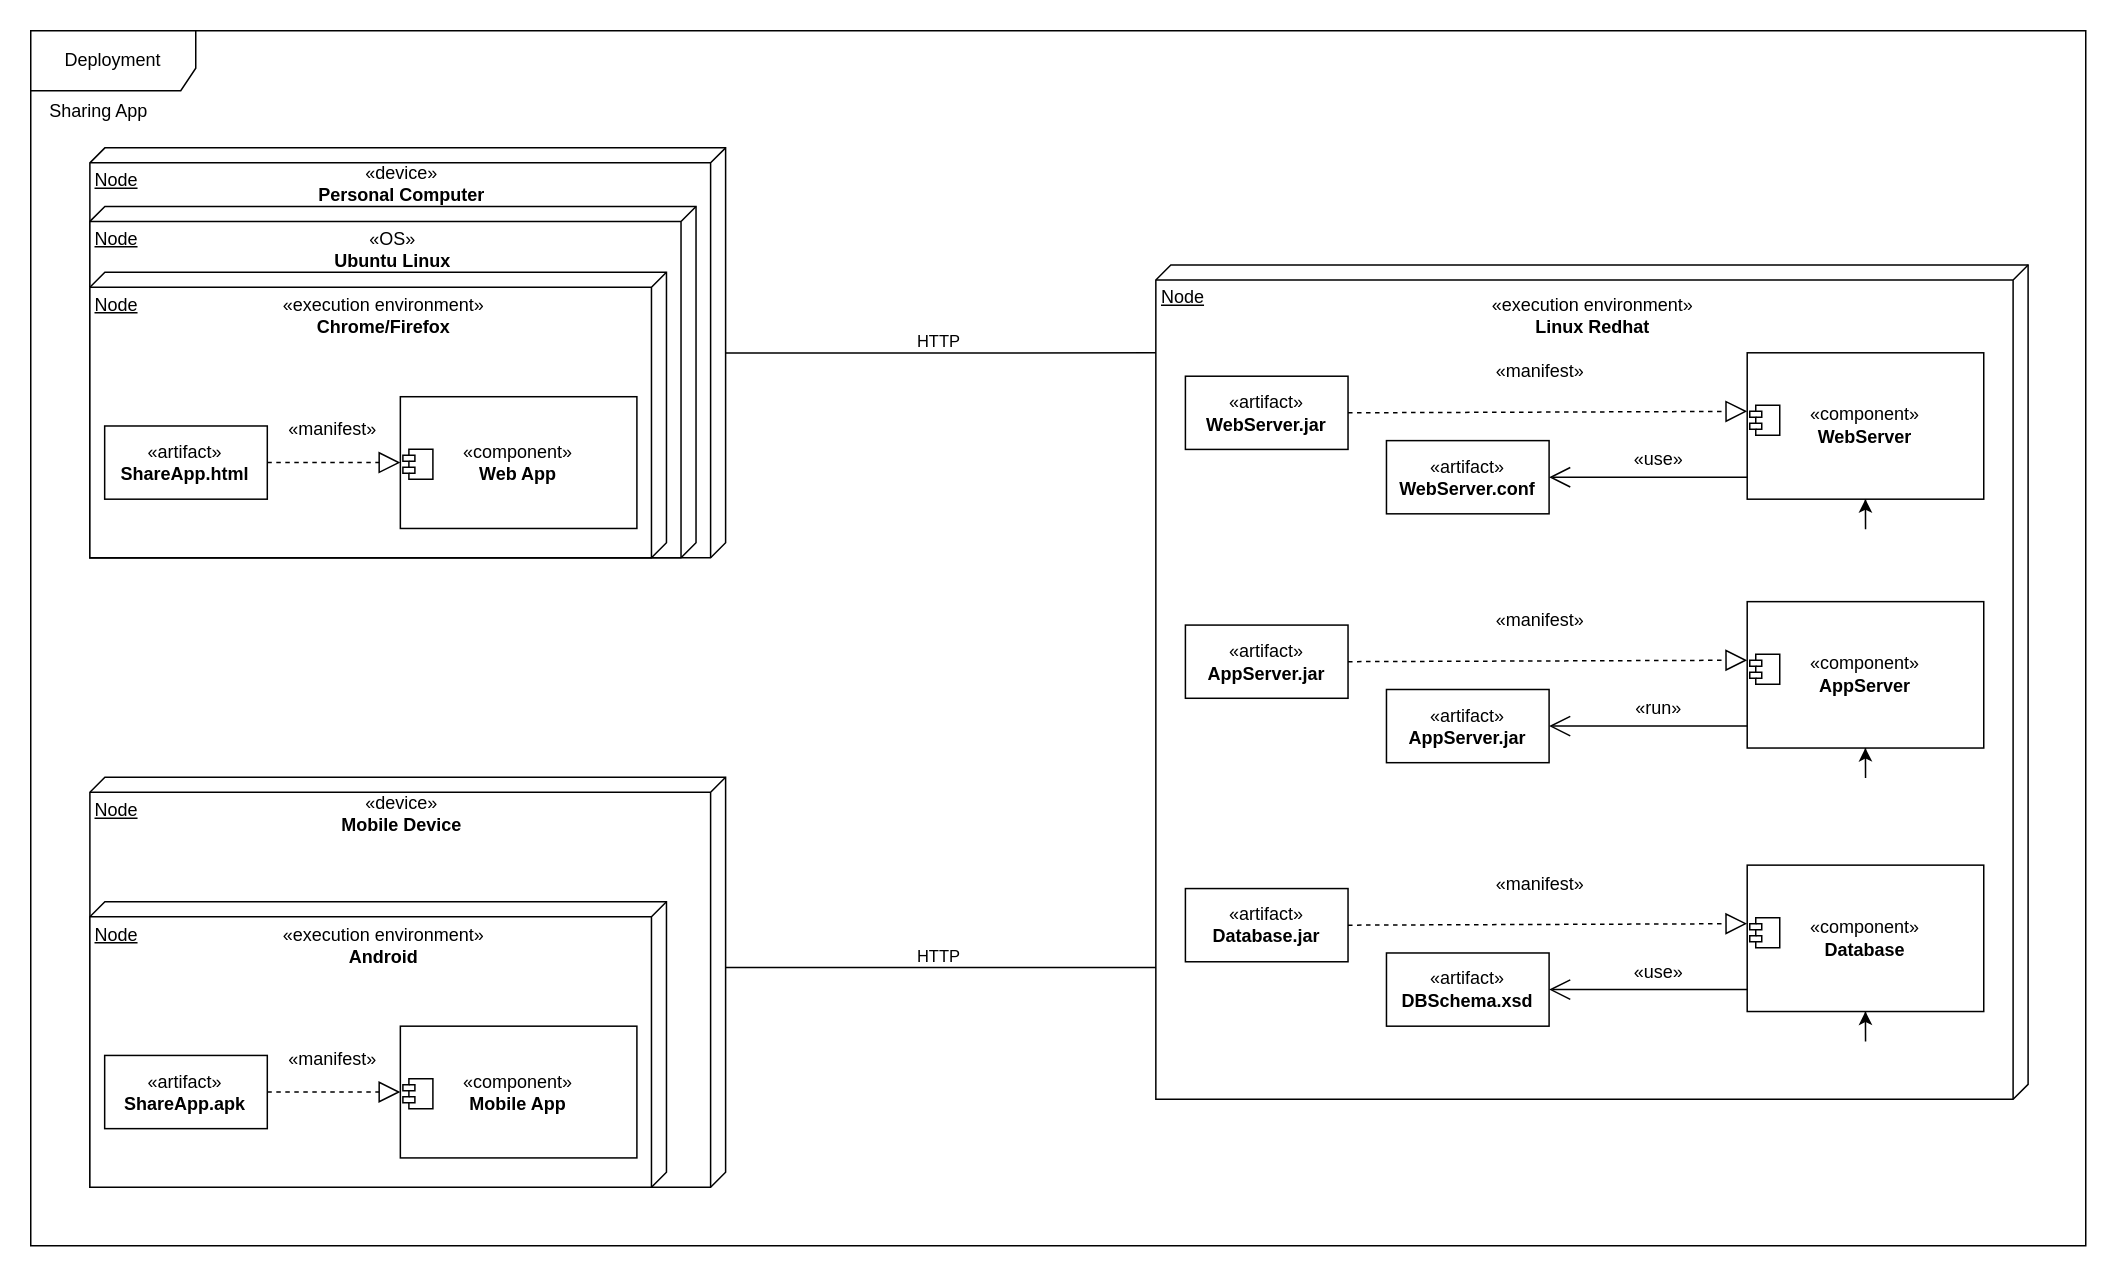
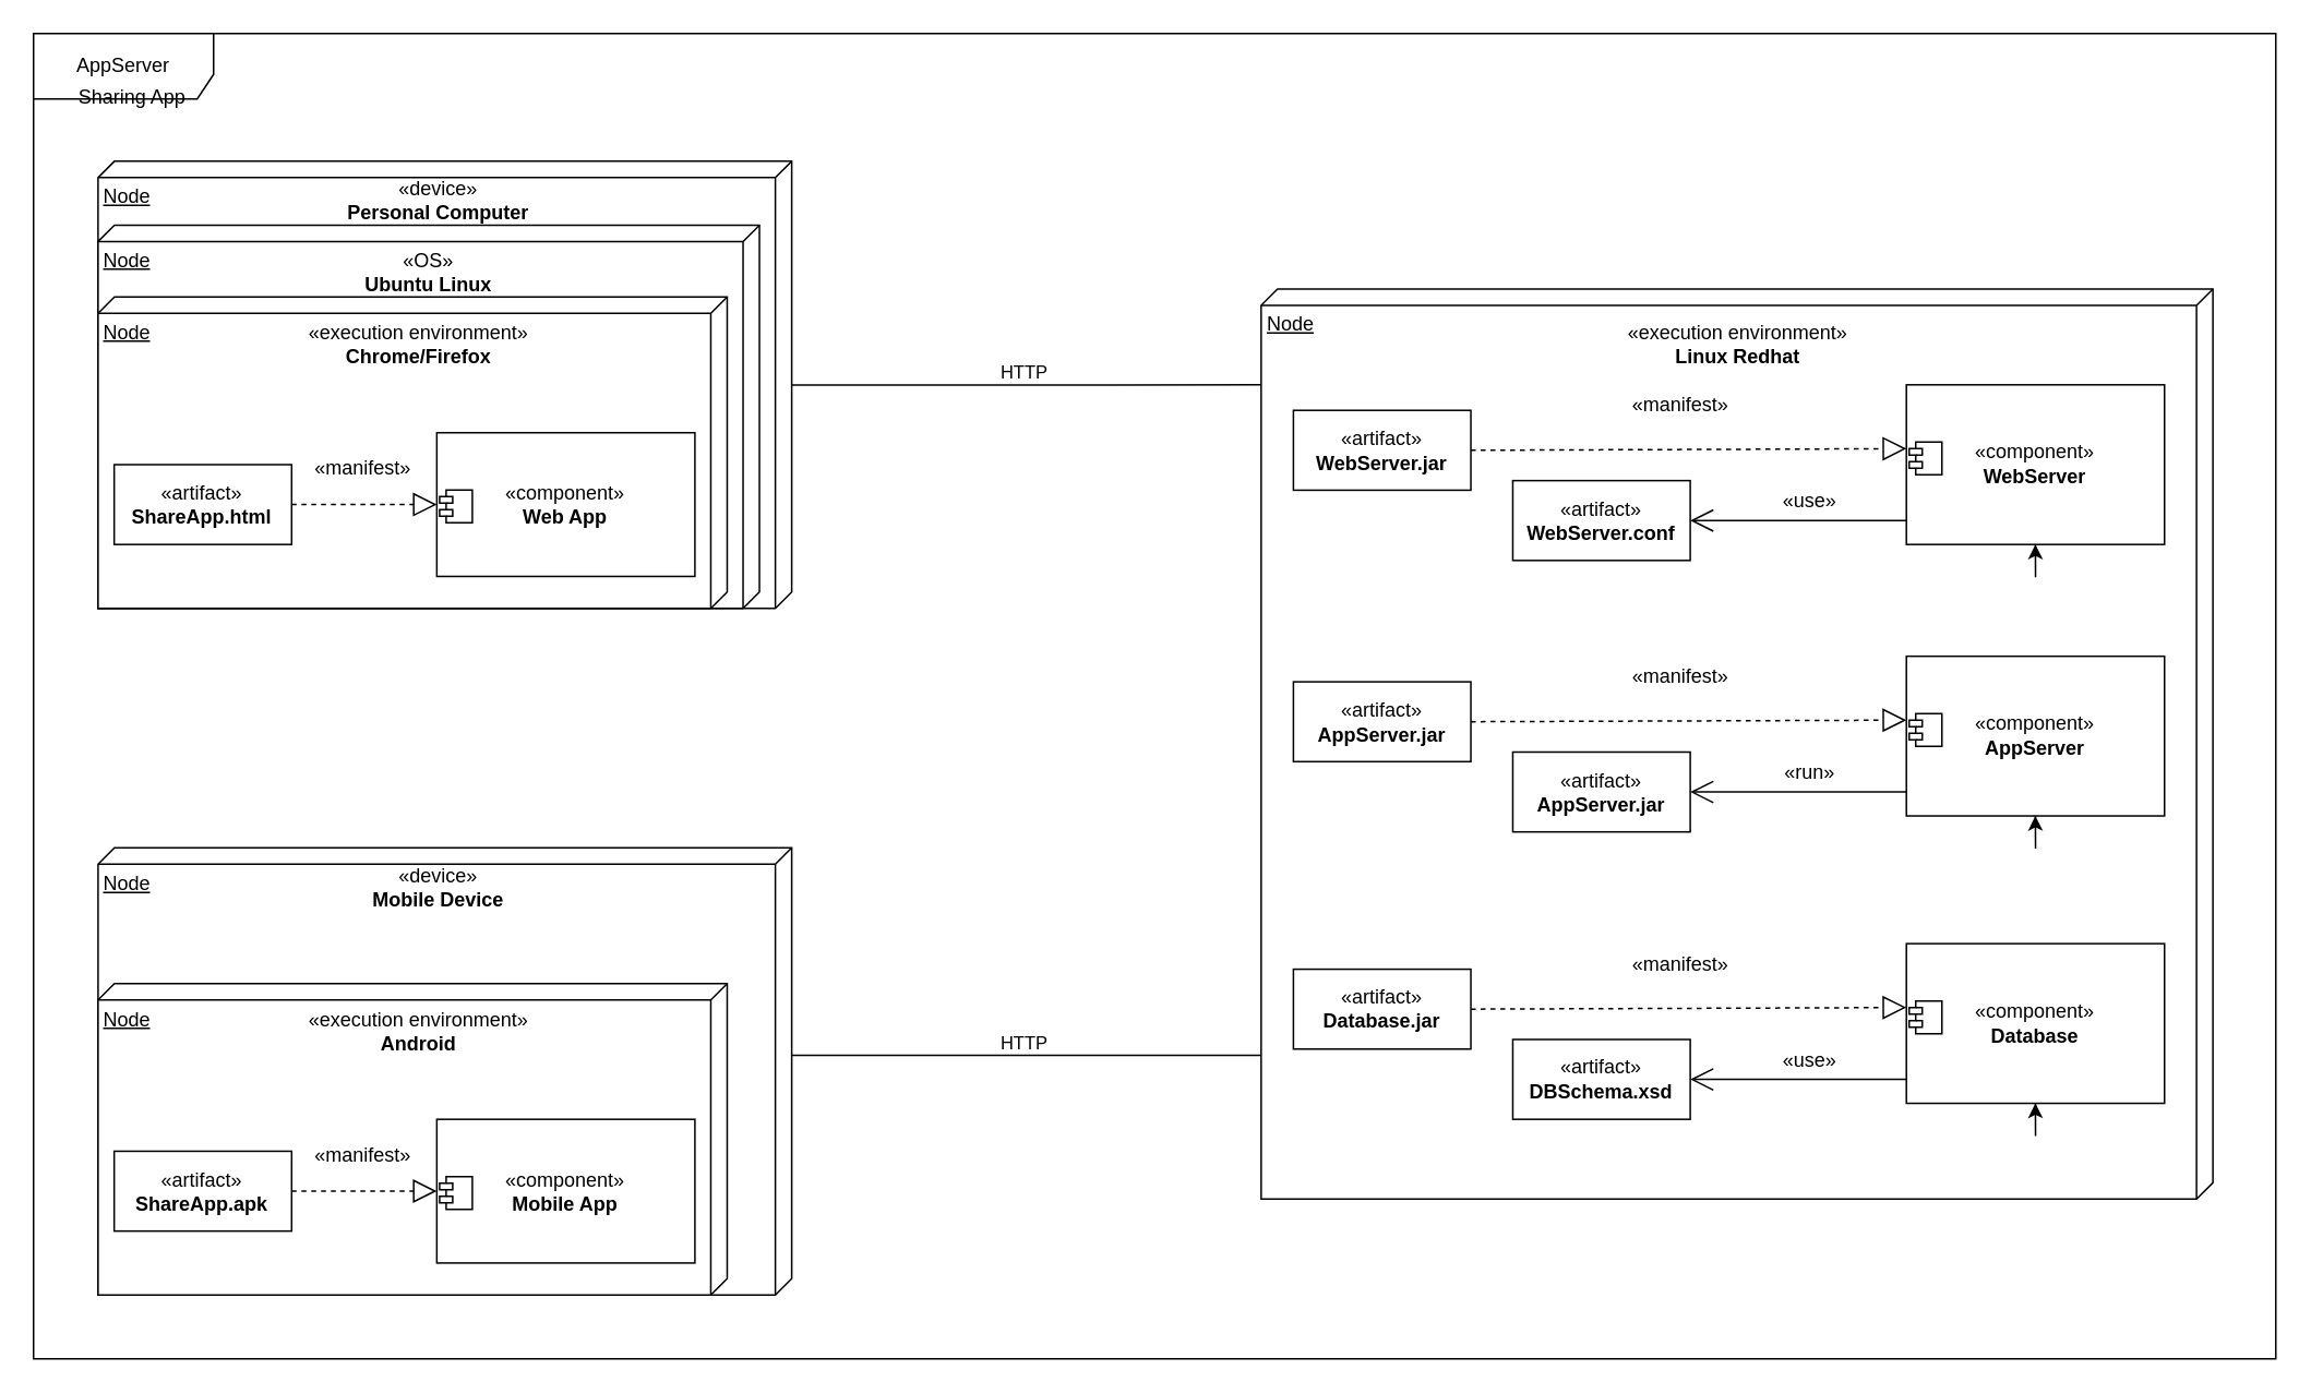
- <mxCell id="63" value="Deployment" style="shape=umlFrame;whiteSpace=wrap;html=1;pointerEvents=0;width=110;height=40;" vertex="1" parent="2"><mxGeometry width="1370" height="810" as="geometry" /></mxCell>
+ <mxCell id="63" value="AppServer" style="shape=umlFrame;whiteSpace=wrap;html=1;pointerEvents=0;width=110;height=40;" vertex="1" parent="2"><mxGeometry width="1370" height="810" as="geometry" /></mxCell>
- <mxCell id="64" value="Sharing App" style="text;html=1;align=center;verticalAlign=middle;resizable=0;points=[];autosize=1;strokeColor=none;fillColor=none;fontStyle=0" vertex="1" parent="2"><mxGeometry y="39.036" width="90" height="30" as="geometry" /></mxCell>
+ <mxCell id="64" value="Sharing App" style="text;html=1;align=center;verticalAlign=middle;resizable=0;points=[];autosize=1;strokeColor=none;fillColor=none;fontStyle=0" vertex="1" parent="2"><mxGeometry x="15" y="24.036" width="90" height="30" as="geometry" /></mxCell>
